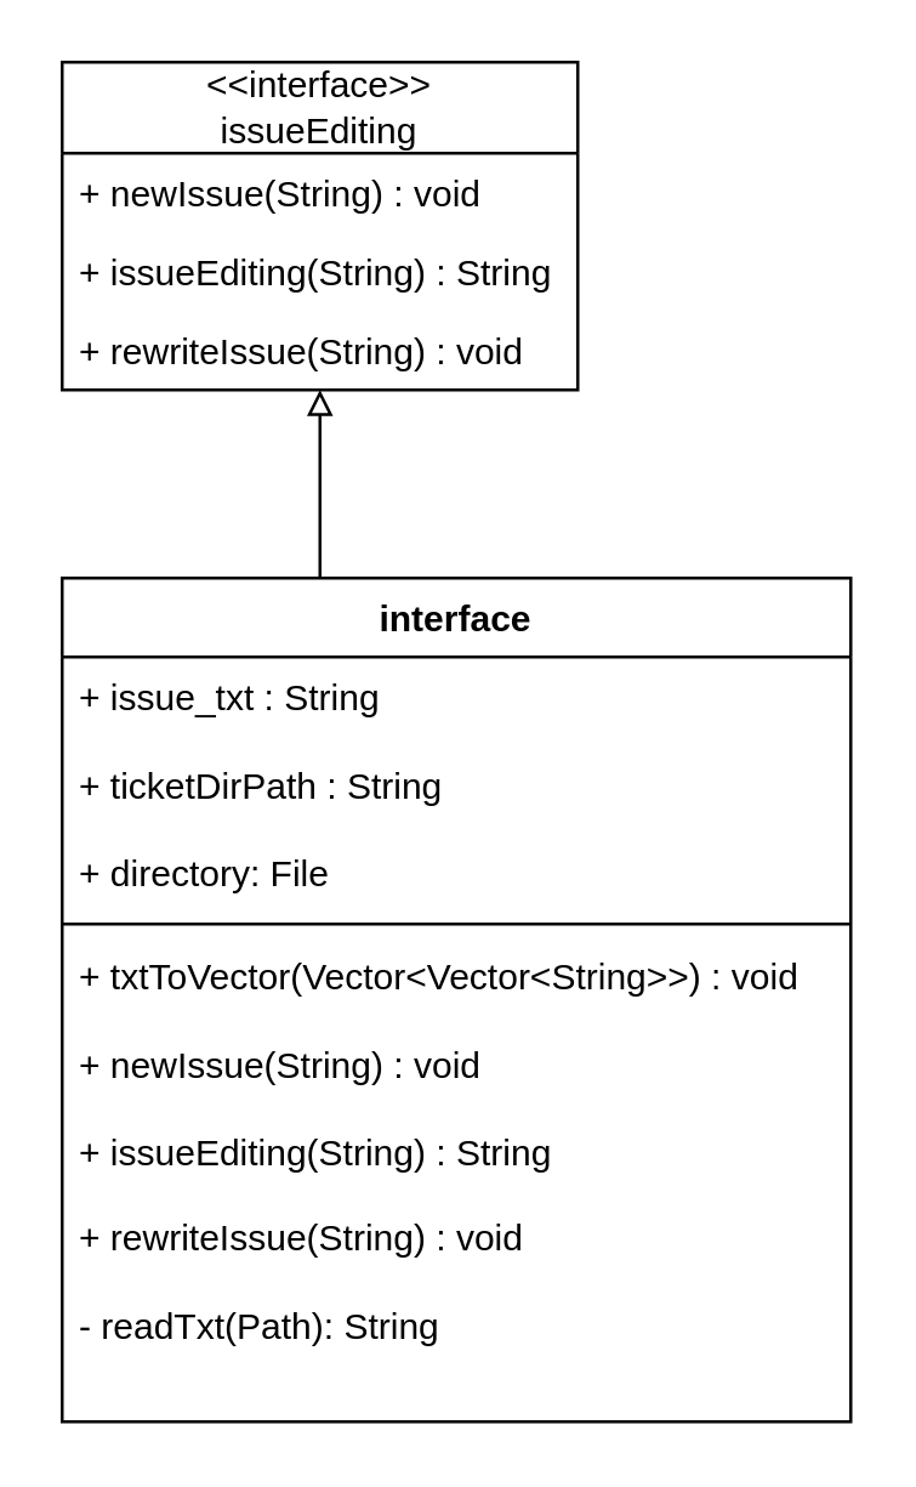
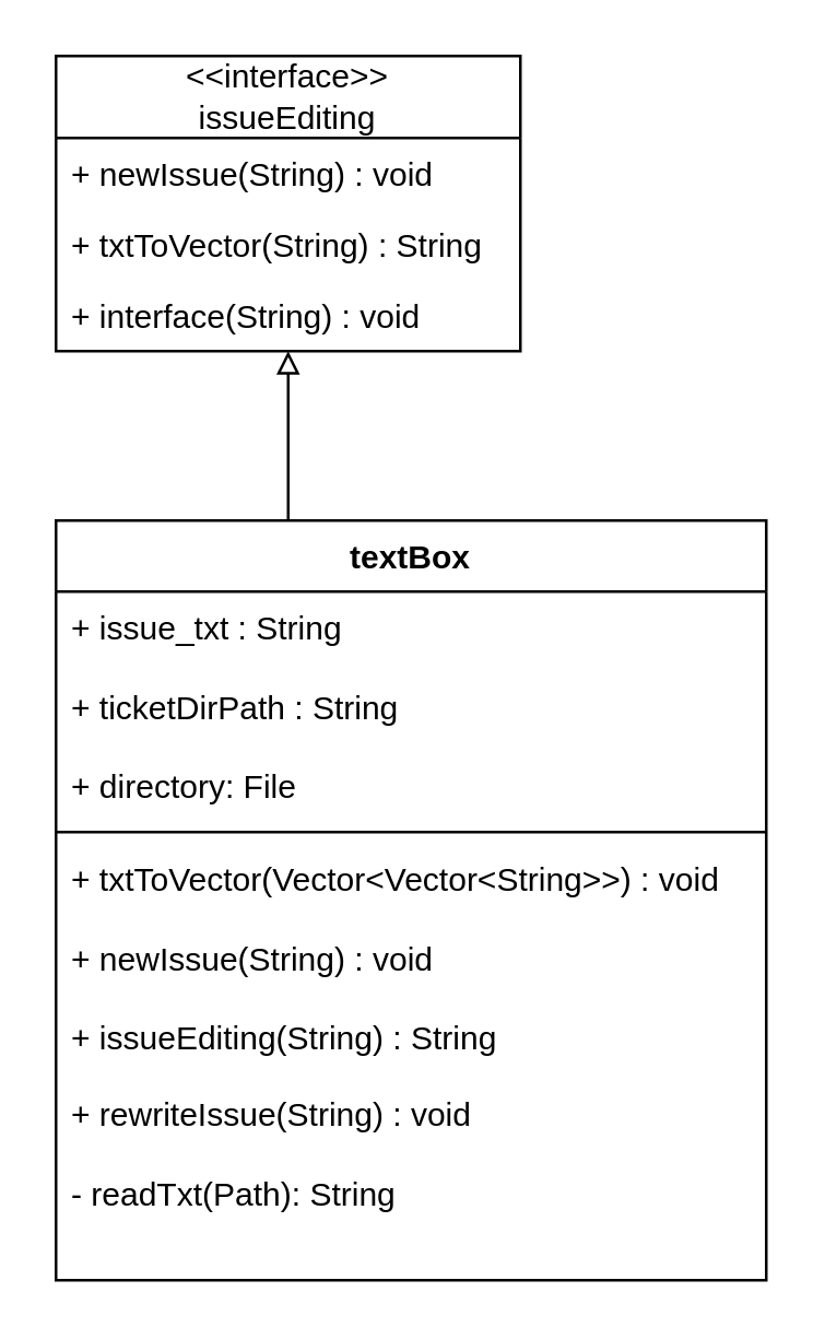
- <mxCell id="8" value="+ issueEditing(String) : String" style="text;strokeColor=none;fillColor=none;align=left;verticalAlign=top;spacingLeft=4;spacingRight=4;overflow=hidden;rotatable=0;points=[[0,0.5],[1,0.5]];portConstraint=eastwest;whiteSpace=wrap;html=1;" vertex="1" parent="6"><mxGeometry y="56" width="170" height="26" as="geometry" /></mxCell>
+ <mxCell id="8" value="+ txtToVector(String) : String" style="text;strokeColor=none;fillColor=none;align=left;verticalAlign=top;spacingLeft=4;spacingRight=4;overflow=hidden;rotatable=0;points=[[0,0.5],[1,0.5]];portConstraint=eastwest;whiteSpace=wrap;html=1;" vertex="1" parent="6"><mxGeometry y="56" width="170" height="26" as="geometry" /></mxCell>
- <mxCell id="9" value="+ rewriteIssue(String) : void" style="text;strokeColor=none;fillColor=none;align=left;verticalAlign=top;spacingLeft=4;spacingRight=4;overflow=hidden;rotatable=0;points=[[0,0.5],[1,0.5]];portConstraint=eastwest;whiteSpace=wrap;html=1;" vertex="1" parent="6"><mxGeometry y="82" width="170" height="26" as="geometry" /></mxCell>
+ <mxCell id="9" value="+ interface(String) : void" style="text;strokeColor=none;fillColor=none;align=left;verticalAlign=top;spacingLeft=4;spacingRight=4;overflow=hidden;rotatable=0;points=[[0,0.5],[1,0.5]];portConstraint=eastwest;whiteSpace=wrap;html=1;" vertex="1" parent="6"><mxGeometry y="82" width="170" height="26" as="geometry" /></mxCell>
- <mxCell id="2" value="interface" style="swimlane;fontStyle=1;align=center;verticalAlign=top;childLayout=stackLayout;horizontal=1;startSize=26;horizontalStack=0;resizeParent=1;resizeParentMax=0;resizeLast=0;collapsible=1;marginBottom=0;whiteSpace=wrap;html=1;" parent="1" vertex="1"><mxGeometry x="20" y="190" width="260" height="278" as="geometry" /></mxCell>
+ <mxCell id="2" value="textBox" style="swimlane;fontStyle=1;align=center;verticalAlign=top;childLayout=stackLayout;horizontal=1;startSize=26;horizontalStack=0;resizeParent=1;resizeParentMax=0;resizeLast=0;collapsible=1;marginBottom=0;whiteSpace=wrap;html=1;" parent="1" vertex="1"><mxGeometry x="20" y="190" width="260" height="278" as="geometry" /></mxCell>
